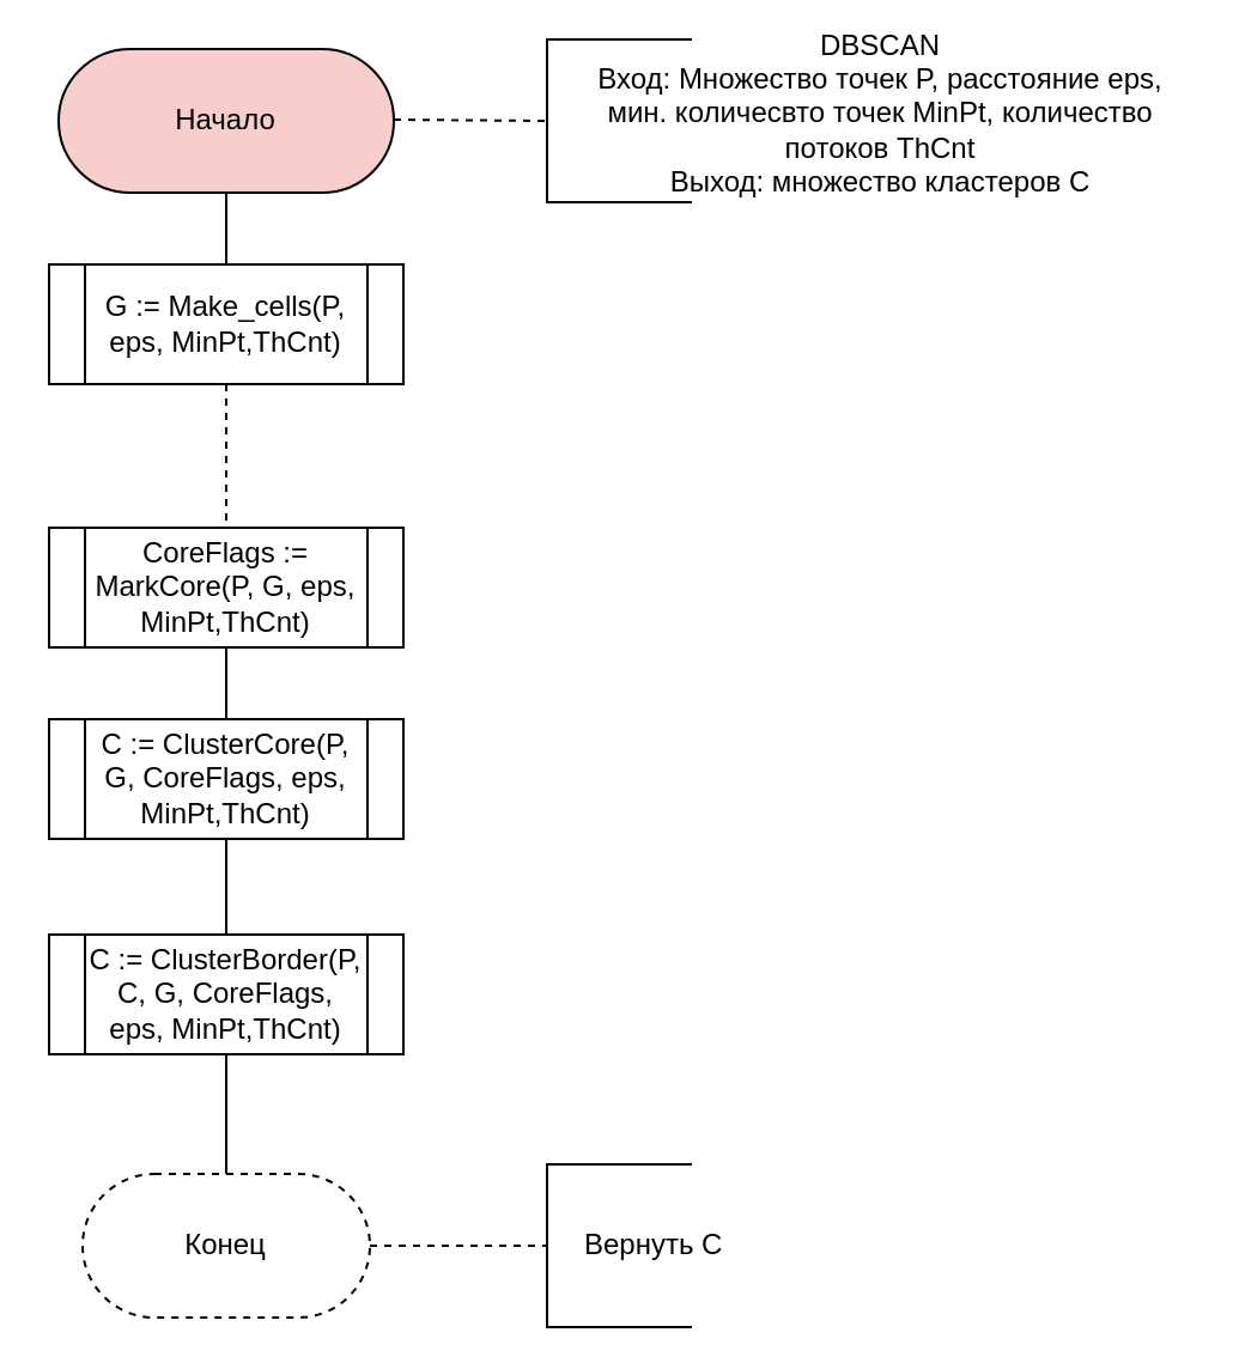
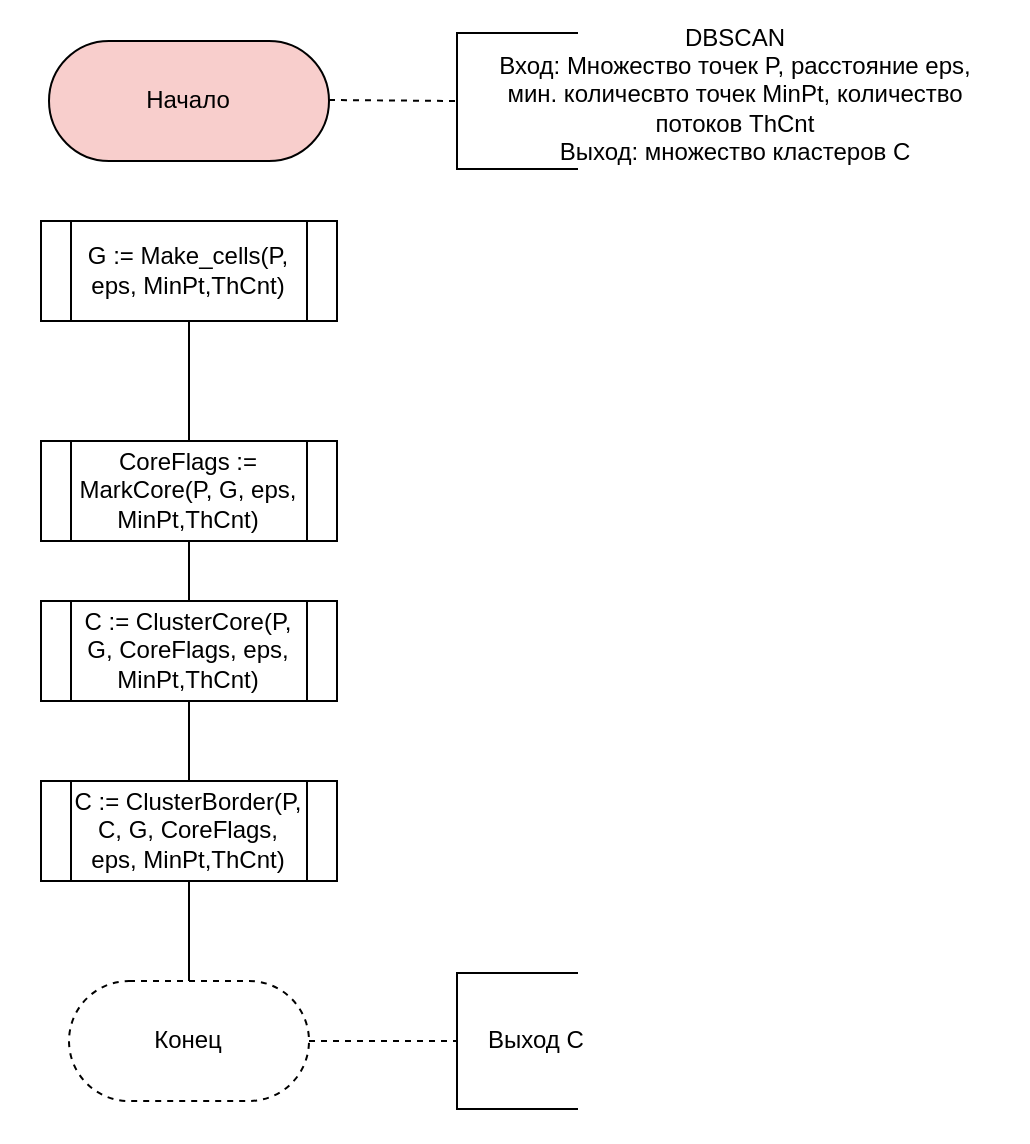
- <mxCell id="11" value="" style="endArrow=none;html=1;entryX=0.5;entryY=1;entryDx=0;entryDy=0;exitX=0.5;exitY=0;exitDx=0;exitDy=0;" parent="1" target="2" edge="1" source="17"><mxGeometry width="50" height="50" relative="1" as="geometry"><mxPoint x="94" y="110" as="sourcePoint" /><mxPoint x="-6" y="100" as="targetPoint" /></mxGeometry></mxCell>
- <mxCell id="16" style="edgeStyle=orthogonalEdgeStyle;rounded=0;orthogonalLoop=1;jettySize=auto;html=1;endArrow=none;endFill=0;dashed=1;" edge="1" parent="1" source="17" target="18"><mxGeometry relative="1" as="geometry" /></mxCell>
+ <mxCell id="16" style="edgeStyle=orthogonalEdgeStyle;rounded=0;orthogonalLoop=1;jettySize=auto;html=1;endArrow=none;endFill=0;" edge="1" parent="1" source="17" target="18"><mxGeometry relative="1" as="geometry" /></mxCell>
- <mxCell id="5" value="Вернуть C" style="text;html=1;resizable=0;points=[];autosize=1;align=left;verticalAlign=top;spacingTop=-4;" parent="1" vertex="1"><mxGeometry x="242" y="510" width="80" height="20" as="geometry" /></mxCell>
+ <mxCell id="5" value="Выход C" style="text;html=1;resizable=0;points=[];autosize=1;align=left;verticalAlign=top;spacingTop=-4;" parent="1" vertex="1"><mxGeometry x="242" y="510" width="80" height="20" as="geometry" /></mxCell>
